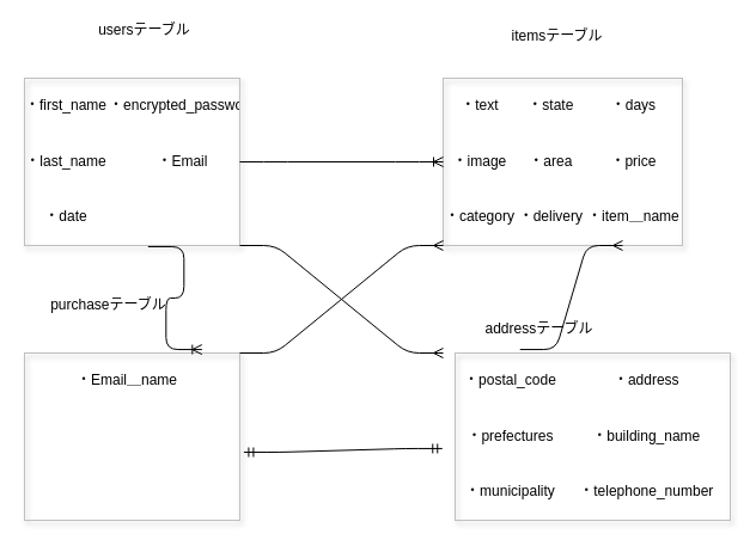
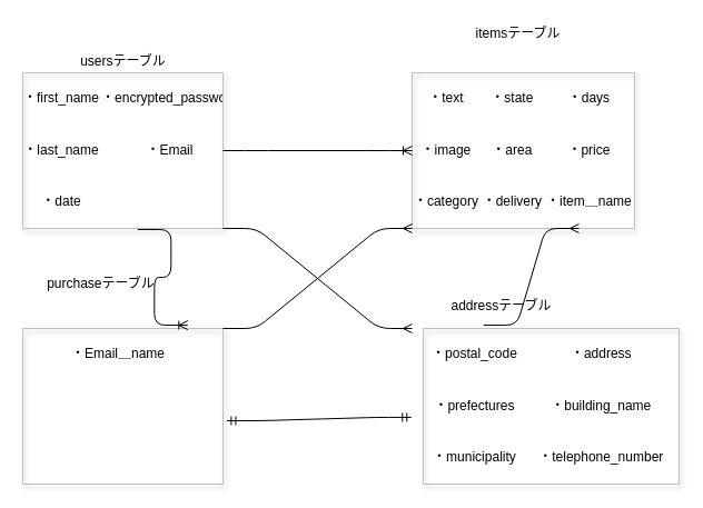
- <mxCell id="5" value="usersテーブル" style="text;html=1;align=center;verticalAlign=middle;resizable=0;points=[];autosize=1;" vertex="1" parent="1"><mxGeometry x="75" y="15" width="90" height="20" as="geometry" /></mxCell>
+ <mxCell id="5" value="usersテーブル" style="text;html=1;align=center;verticalAlign=middle;resizable=0;points=[];autosize=1;" vertex="1" parent="1"><mxGeometry x="65" y="45" width="90" height="20" as="geometry" /></mxCell>
